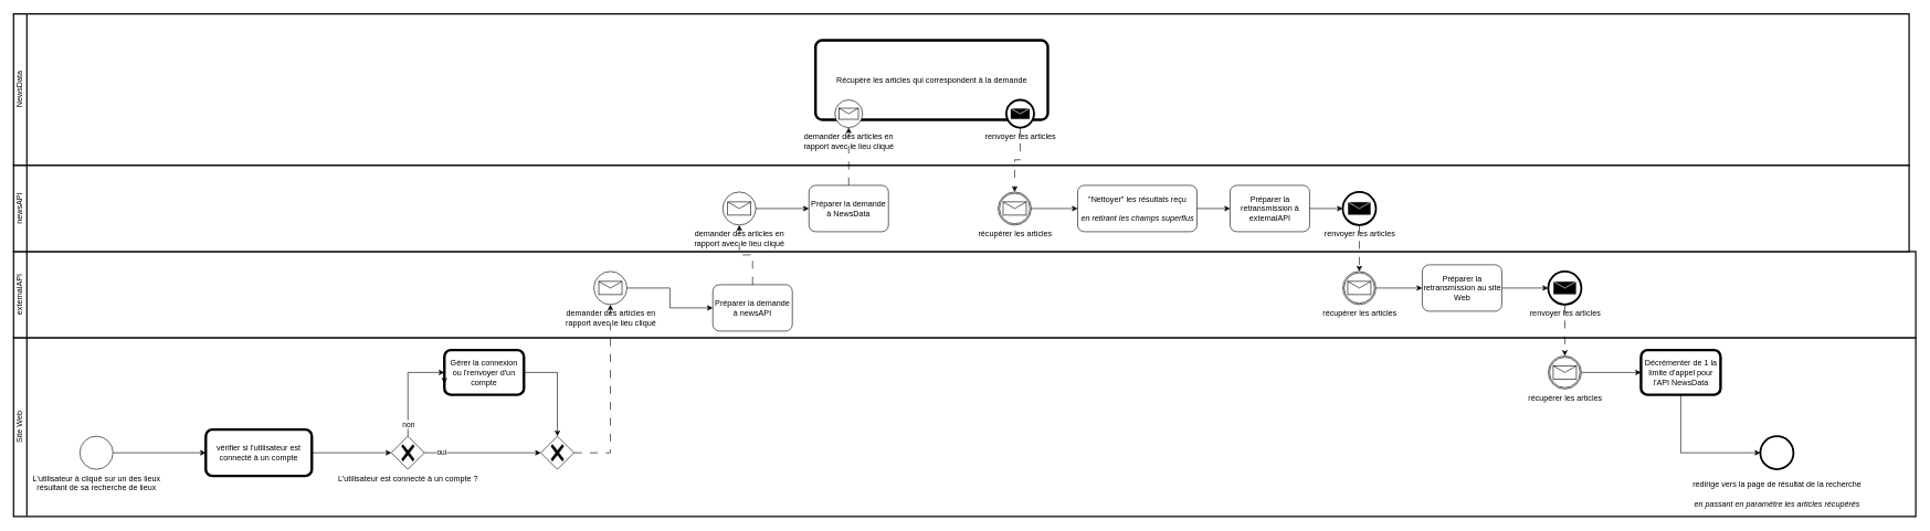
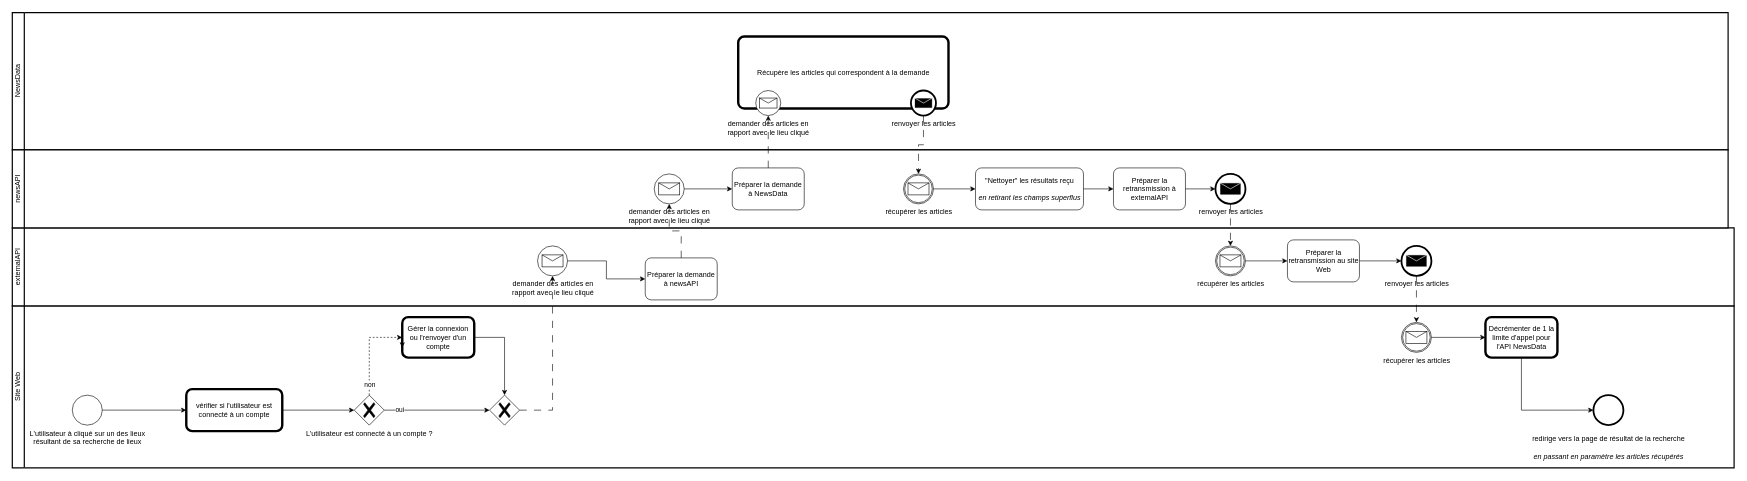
- <mxCell id="14" style="edgeStyle=orthogonalEdgeStyle;rounded=0;orthogonalLoop=1;jettySize=auto;html=1;exitX=0.5;exitY=0;exitDx=0;exitDy=0;exitPerimeter=0;entryX=0;entryY=0.5;entryDx=0;entryDy=0;entryPerimeter=0;" parent="6" source="13" target="11" edge="1"><mxGeometry relative="1" as="geometry" /></mxCell>
+ <mxCell id="14" style="edgeStyle=orthogonalEdgeStyle;rounded=0;orthogonalLoop=1;jettySize=auto;html=1;exitX=0.5;exitY=0;exitDx=0;exitDy=0;exitPerimeter=0;entryX=0;entryY=0.5;entryDx=0;entryDy=0;entryPerimeter=0;dashed=1;" parent="6" source="13" target="11" edge="1"><mxGeometry relative="1" as="geometry" /></mxCell>
